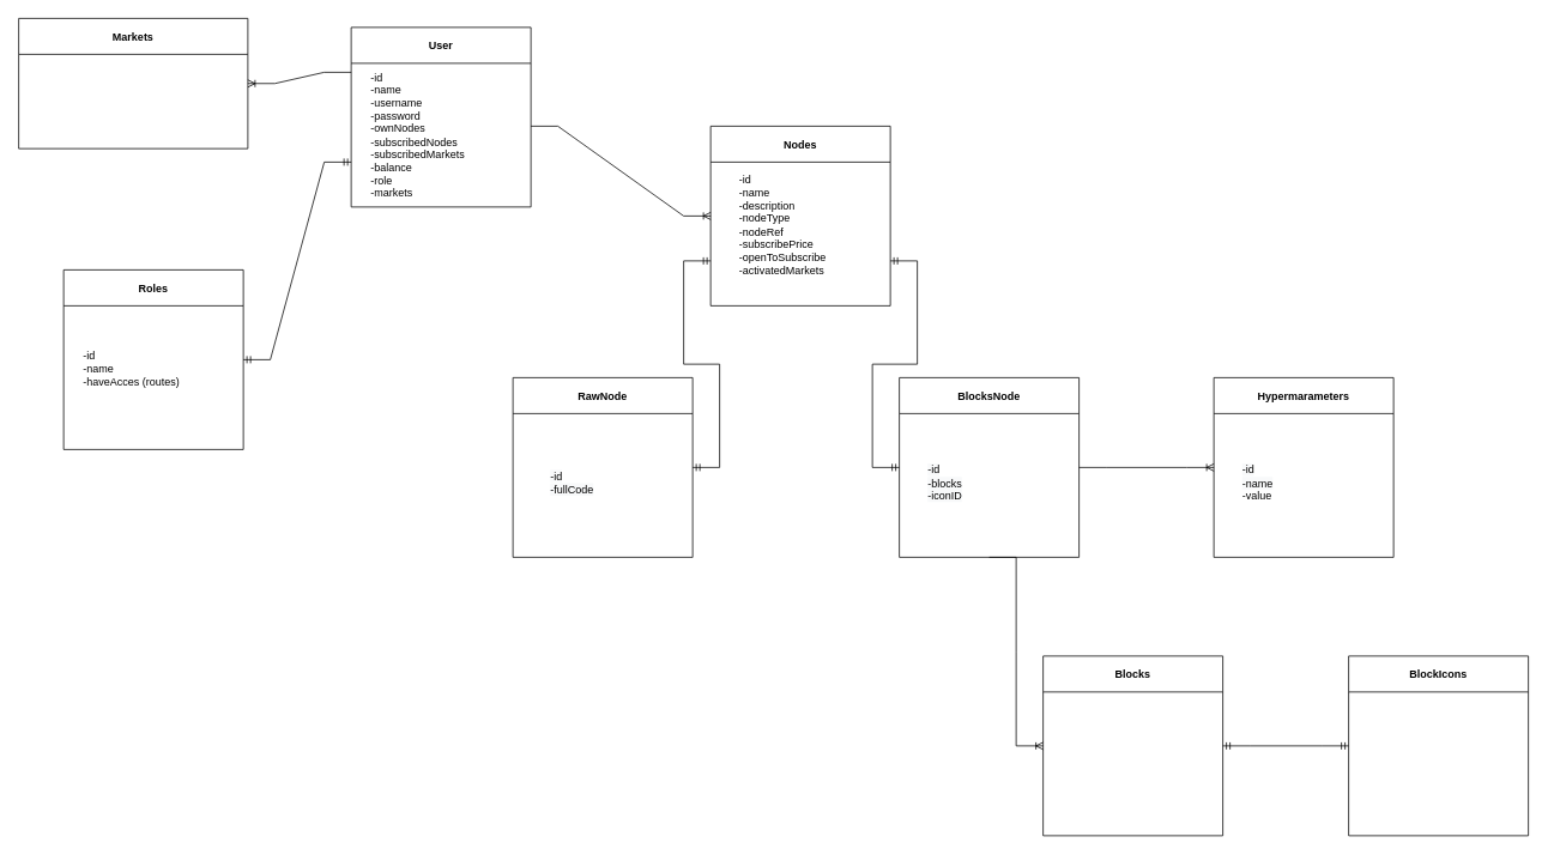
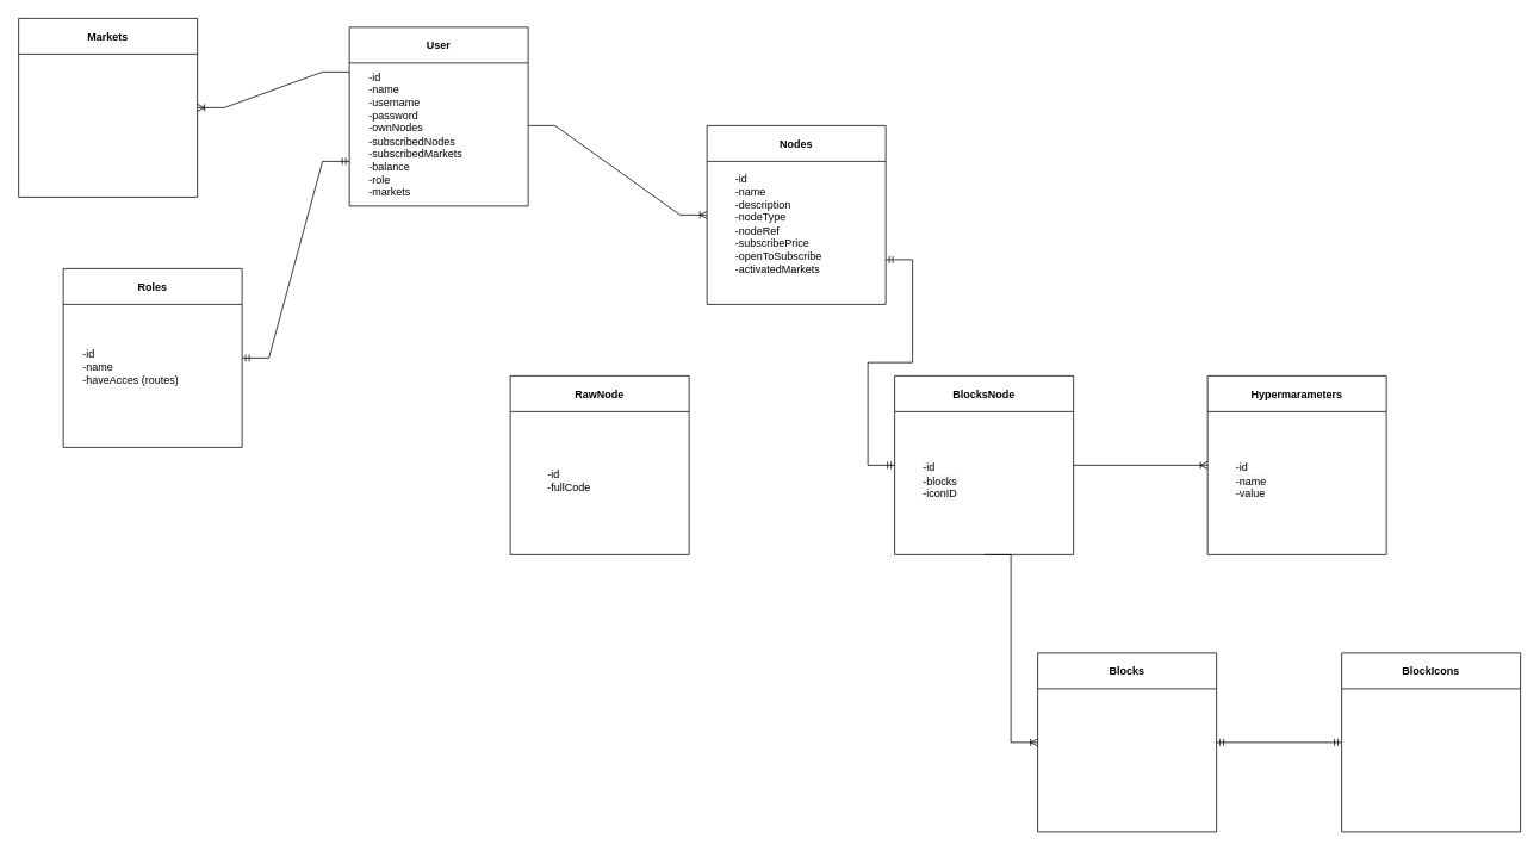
- <mxCell id="23" value="Markets" style="swimlane;startSize=40;" vertex="1" parent="1"><mxGeometry x="20" y="20" width="255" height="145" as="geometry" /></mxCell>
+ <mxCell id="23" value="Markets" style="swimlane;startSize=40;" vertex="1" parent="1"><mxGeometry x="20" y="20" width="200" height="200" as="geometry" /></mxCell>
- <mxCell id="15" value="" style="edgeStyle=entityRelationEdgeStyle;fontSize=12;html=1;endArrow=ERmandOne;startArrow=ERmandOne;rounded=0;entryX=0;entryY=0.75;entryDx=0;entryDy=0;exitX=1;exitY=0.5;exitDx=0;exitDy=0;" parent="1" source="9" target="4" edge="1"><mxGeometry width="100" height="100" relative="1" as="geometry"><mxPoint x="830" y="420" as="sourcePoint" /><mxPoint x="770" y="290" as="targetPoint" /></mxGeometry></mxCell>
